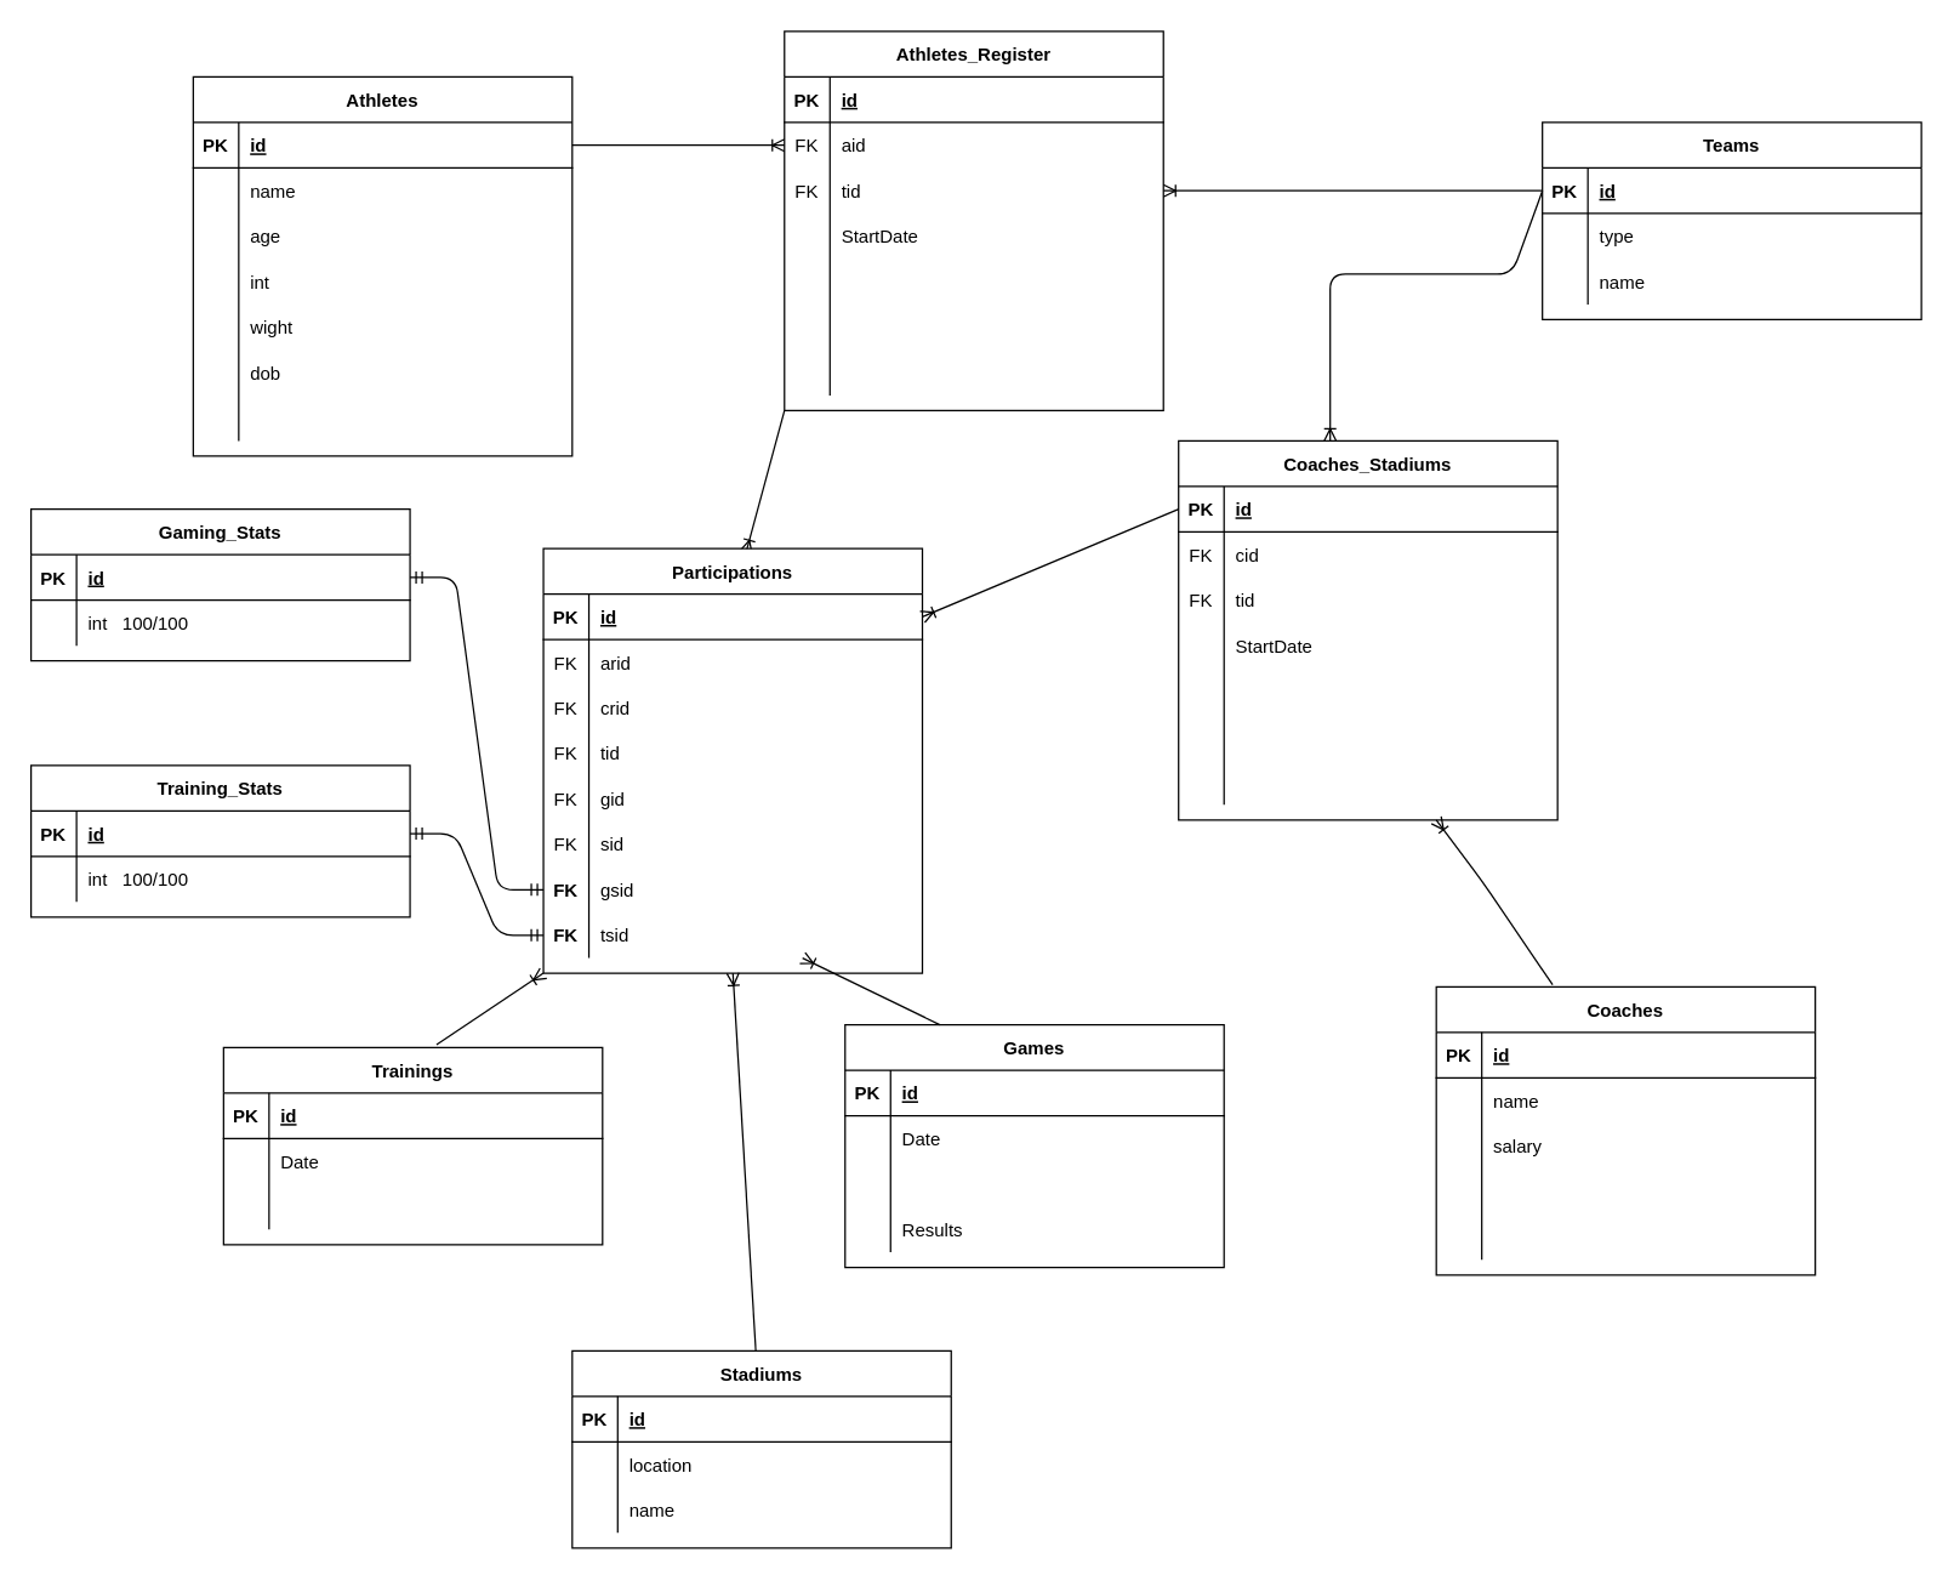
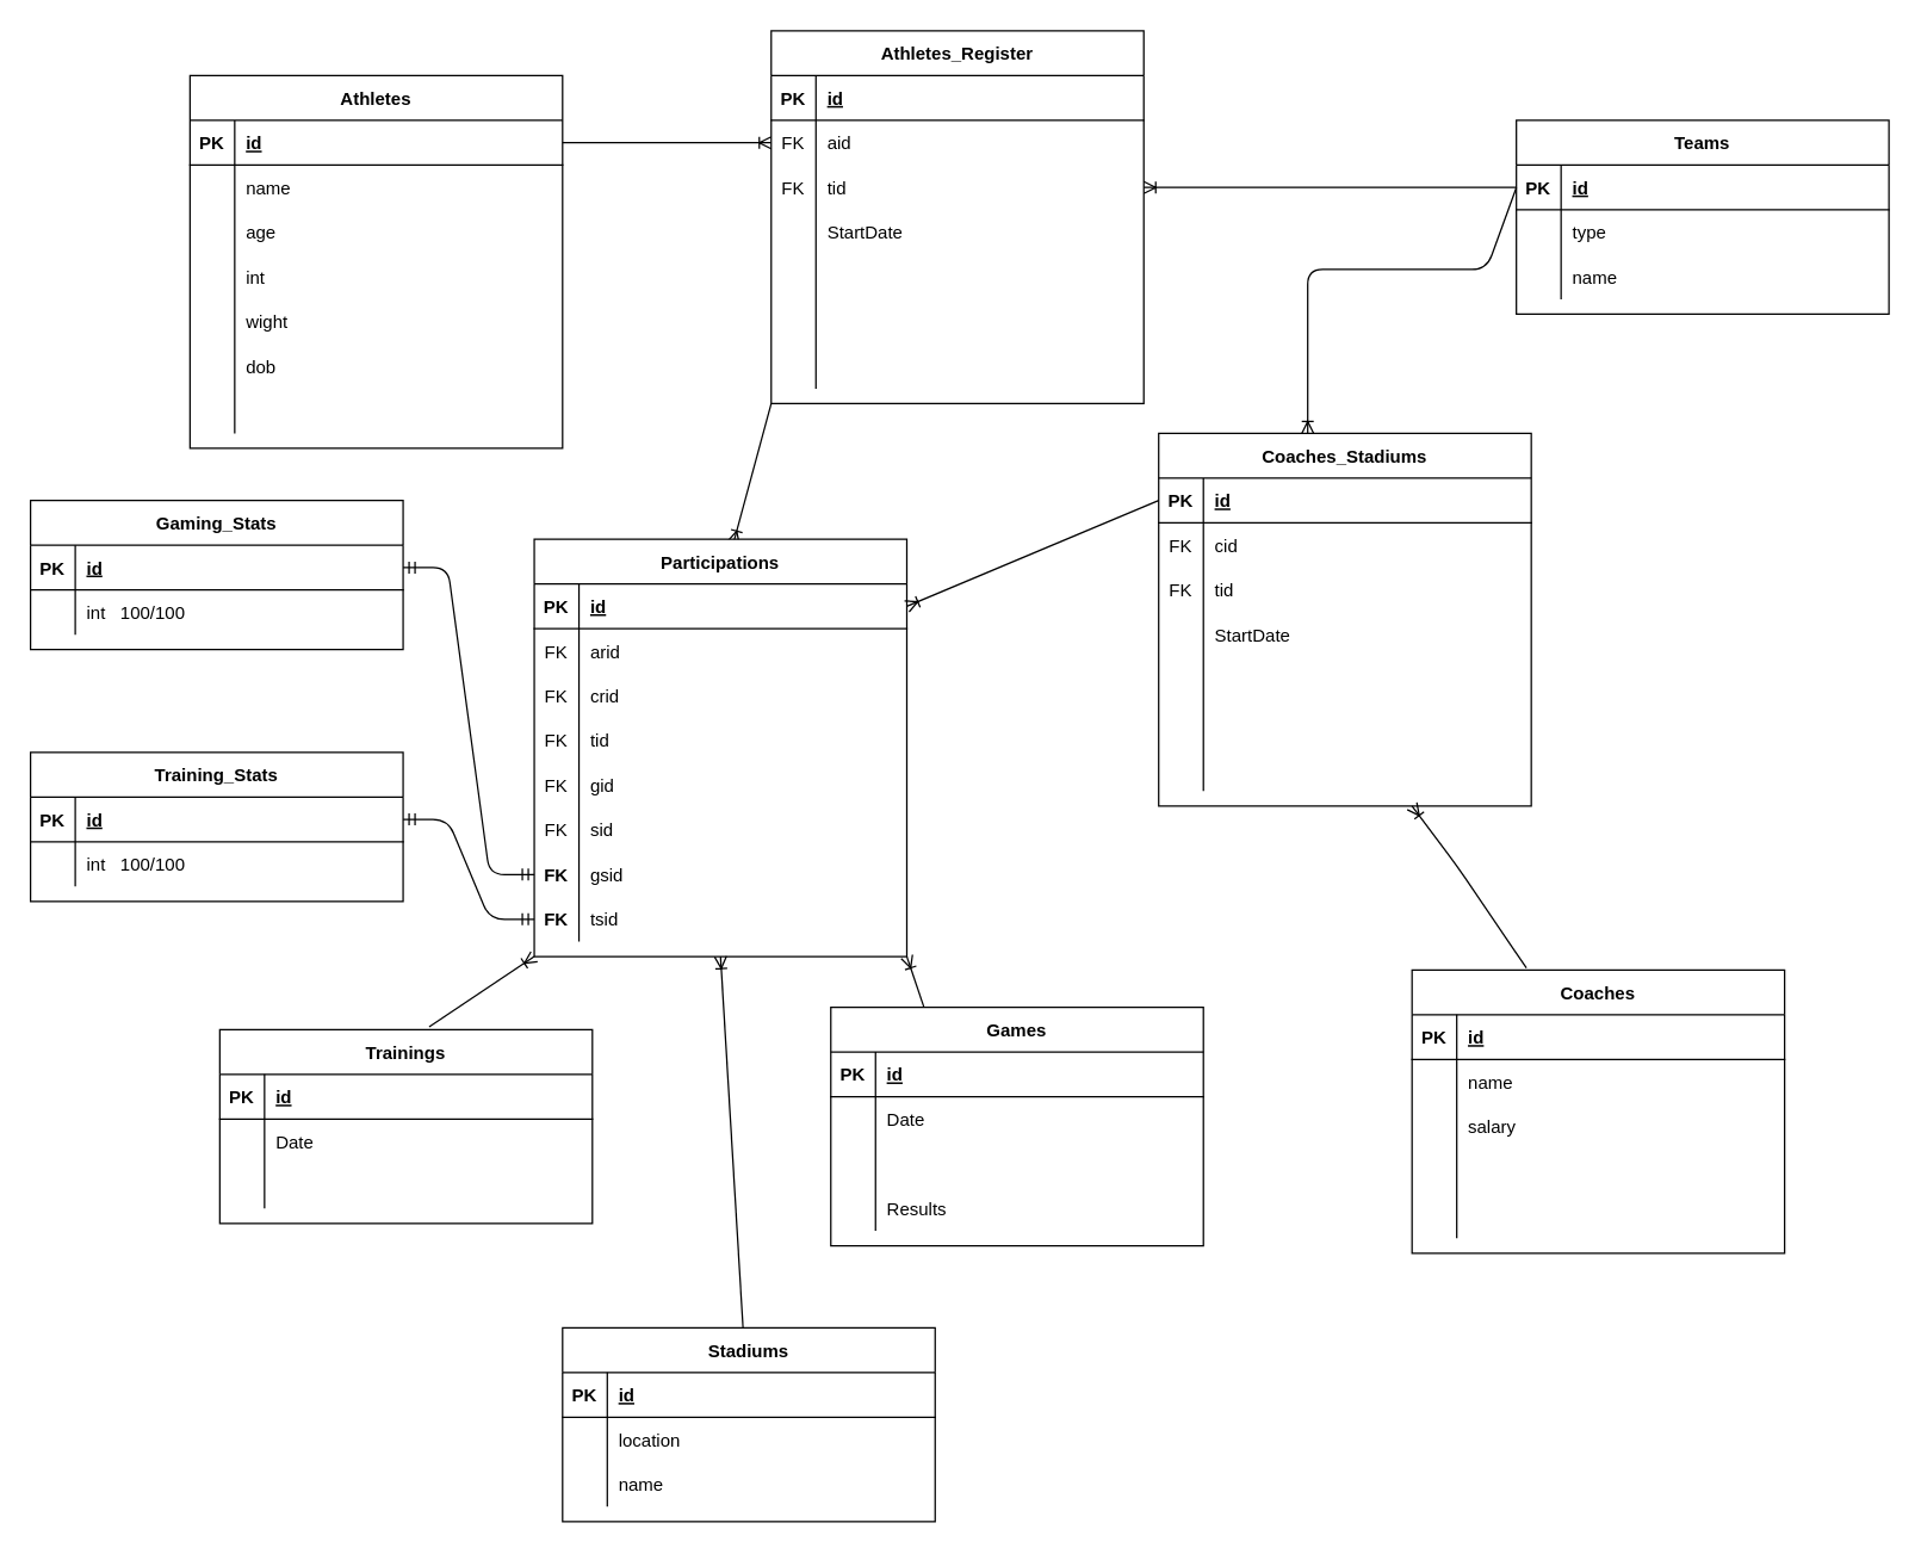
- <mxCell id="167" value="" style="fontSize=12;html=1;endArrow=ERoneToMany;exitX=0.25;exitY=0;exitDx=0;exitDy=0;" parent="1" source="152" target="131" edge="1"><mxGeometry width="100" height="100" relative="1" as="geometry"><mxPoint x="617.25" y="668.05" as="sourcePoint" /><mxPoint x="666.75" y="600" as="targetPoint" /></mxGeometry></mxCell>
+ <mxCell id="167" value="" style="fontSize=12;html=1;endArrow=ERoneToMany;exitX=0.25;exitY=0;exitDx=0;exitDy=0;entryX=1;entryY=1;entryDx=0;entryDy=0;" parent="1" source="152" target="107" edge="1"><mxGeometry width="100" height="100" relative="1" as="geometry"><mxPoint x="617.25" y="668.05" as="sourcePoint" /><mxPoint x="666.75" y="600" as="targetPoint" /></mxGeometry></mxCell>
